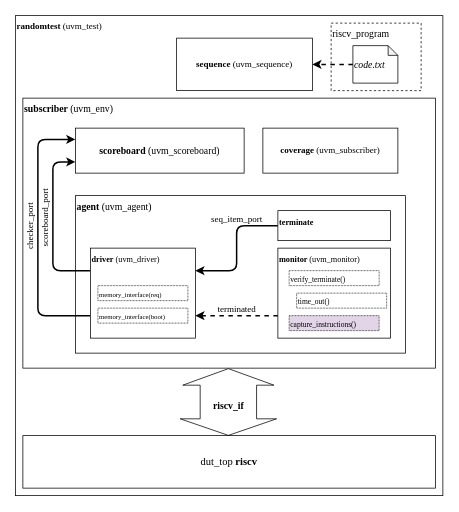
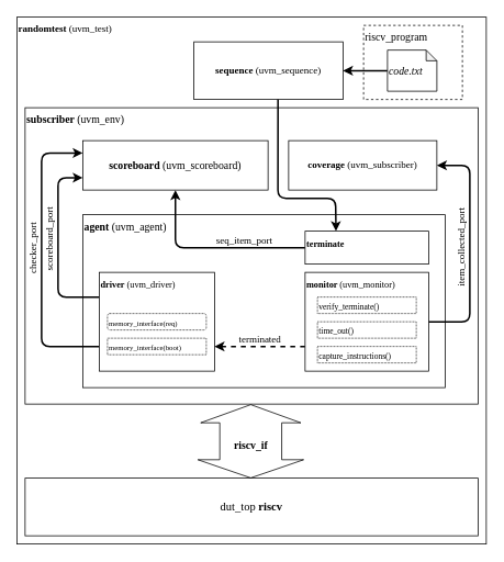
- <mxCell id="23" value="" style="edgeStyle=orthogonalEdgeStyle;rounded=0;orthogonalLoop=1;jettySize=auto;html=1;labelBackgroundColor=none;strokeWidth=2;fillColor=none;fontFamily=Verdana;fontSize=13;dashed=1;" edge="1" parent="1" source="24" target="22"><mxGeometry relative="1" as="geometry" /></mxCell>
+ <mxCell id="23" value="" style="edgeStyle=orthogonalEdgeStyle;rounded=0;orthogonalLoop=1;jettySize=auto;html=1;labelBackgroundColor=none;strokeWidth=2;fillColor=none;fontFamily=Verdana;fontSize=13;" edge="1" parent="1" source="24" target="22"><mxGeometry relative="1" as="geometry" /></mxCell>
+ <mxCell id="26" value="" style="endArrow=classic;html=1;labelBackgroundColor=none;strokeWidth=2;fillColor=none;fontFamily=Verdana;fontSize=13;exitX=0.564;exitY=1;exitDx=0;exitDy=0;exitPerimeter=0;entryX=0.25;entryY=0;entryDx=0;entryDy=0;rounded=1;" edge="1" parent="1" source="22" target="19"><mxGeometry width="50" height="50" relative="1" as="geometry"><mxPoint x="695" y="160" as="sourcePoint" /><mxPoint x="745" y="110" as="targetPoint" /><Array as="points"><mxPoint x="337" y="240" /><mxPoint x="407" y="240" /></Array></mxGeometry></mxCell>
+ <mxCell id="11" value="item_collected_port" style="edgeStyle=orthogonalEdgeStyle;rounded=1;orthogonalLoop=1;jettySize=auto;html=1;labelBackgroundColor=none;strokeWidth=2;fillColor=none;fontFamily=Verdana;fontSize=12;verticalAlign=middle;horizontal=0;" edge="1" parent="1" source="12" target="21"><mxGeometry x="-0.002" y="10" relative="1" as="geometry"><Array as="points"><mxPoint x="570" y="390" /><mxPoint x="570" y="200" /></Array><mxPoint as="offset" /></mxGeometry></mxCell>
- <mxCell id="18" value="seq_item_port" style="edgeStyle=orthogonalEdgeStyle;rounded=1;orthogonalLoop=1;jettySize=auto;html=1;labelBackgroundColor=none;fillColor=none;fontFamily=Verdana;fontSize=12;entryX=1;entryY=0.25;entryDx=0;entryDy=0;exitX=0;exitY=0.5;exitDx=0;exitDy=0;verticalAlign=bottom;horizontal=1;strokeWidth=2;" edge="1" parent="1" source="19" target="9"><mxGeometry x="-0.35" relative="1" as="geometry"><mxPoint x="340" y="300" as="targetPoint" /><mxPoint as="offset" /></mxGeometry></mxCell>
+ <mxCell id="18" value="seq_item_port" style="edgeStyle=orthogonalEdgeStyle;rounded=1;orthogonalLoop=1;jettySize=auto;html=1;labelBackgroundColor=none;fillColor=none;fontFamily=Verdana;fontSize=12;exitX=0;exitY=0.5;exitDx=0;exitDy=0;verticalAlign=bottom;horizontal=1;strokeWidth=2;" edge="1" parent="1" source="19" target="20"><mxGeometry x="-0.35" relative="1" as="geometry"><mxPoint x="340" y="300" as="targetPoint" /><mxPoint as="offset" /></mxGeometry></mxCell>
- <mxCell id="13" value="&lt;font style=&quot;font-size: 9px&quot;&gt;memory_interface(req)&lt;/font&gt;" style="rounded=0;whiteSpace=wrap;html=1;fontFamily=Verdana;fontSize=13;align=left;dashed=1;dashPattern=1 1;" vertex="1" parent="1"><mxGeometry x="130" y="380" width="120" height="20" as="geometry" /></mxCell>
+ <mxCell id="13" value="&lt;font style=&quot;font-size: 9px&quot;&gt;memory_interface(req)&lt;/font&gt;" style="whiteSpace=wrap;html=1;fontFamily=Verdana;fontSize=13;align=left;dashed=1;dashPattern=1 1;rounded=1;" vertex="1" parent="1"><mxGeometry x="130" y="380" width="120" height="20" as="geometry" /></mxCell>
- <mxCell id="16" value="&lt;font size=&quot;1&quot;&gt;time_out()&lt;/font&gt;" style="rounded=0;whiteSpace=wrap;html=1;fontFamily=Verdana;fontSize=13;align=left;dashed=1;dashPattern=1 1;" vertex="1" parent="1"><mxGeometry x="395" y="390" width="120" height="20" as="geometry" /></mxCell>
+ <mxCell id="16" value="&lt;font size=&quot;1&quot;&gt;time_out()&lt;/font&gt;" style="rounded=0;whiteSpace=wrap;html=1;fontFamily=Verdana;fontSize=13;align=left;dashed=1;dashPattern=1 1;" vertex="1" parent="1"><mxGeometry x="385" y="390" width="120" height="20" as="geometry" /></mxCell>
- <mxCell id="17" value="&lt;font size=&quot;1&quot;&gt;capture_instructions()&lt;/font&gt;" style="rounded=0;whiteSpace=wrap;html=1;fontFamily=Verdana;fontSize=13;align=left;dashed=1;dashPattern=1 1;fillColor=#e1d5e7;" vertex="1" parent="1"><mxGeometry x="385" y="420" width="120" height="20" as="geometry" /></mxCell>
+ <mxCell id="17" value="&lt;font size=&quot;1&quot;&gt;capture_instructions()&lt;/font&gt;" style="rounded=0;whiteSpace=wrap;html=1;fontFamily=Verdana;fontSize=13;align=left;dashed=1;dashPattern=1 1;" vertex="1" parent="1"><mxGeometry x="385" y="420" width="120" height="20" as="geometry" /></mxCell>
